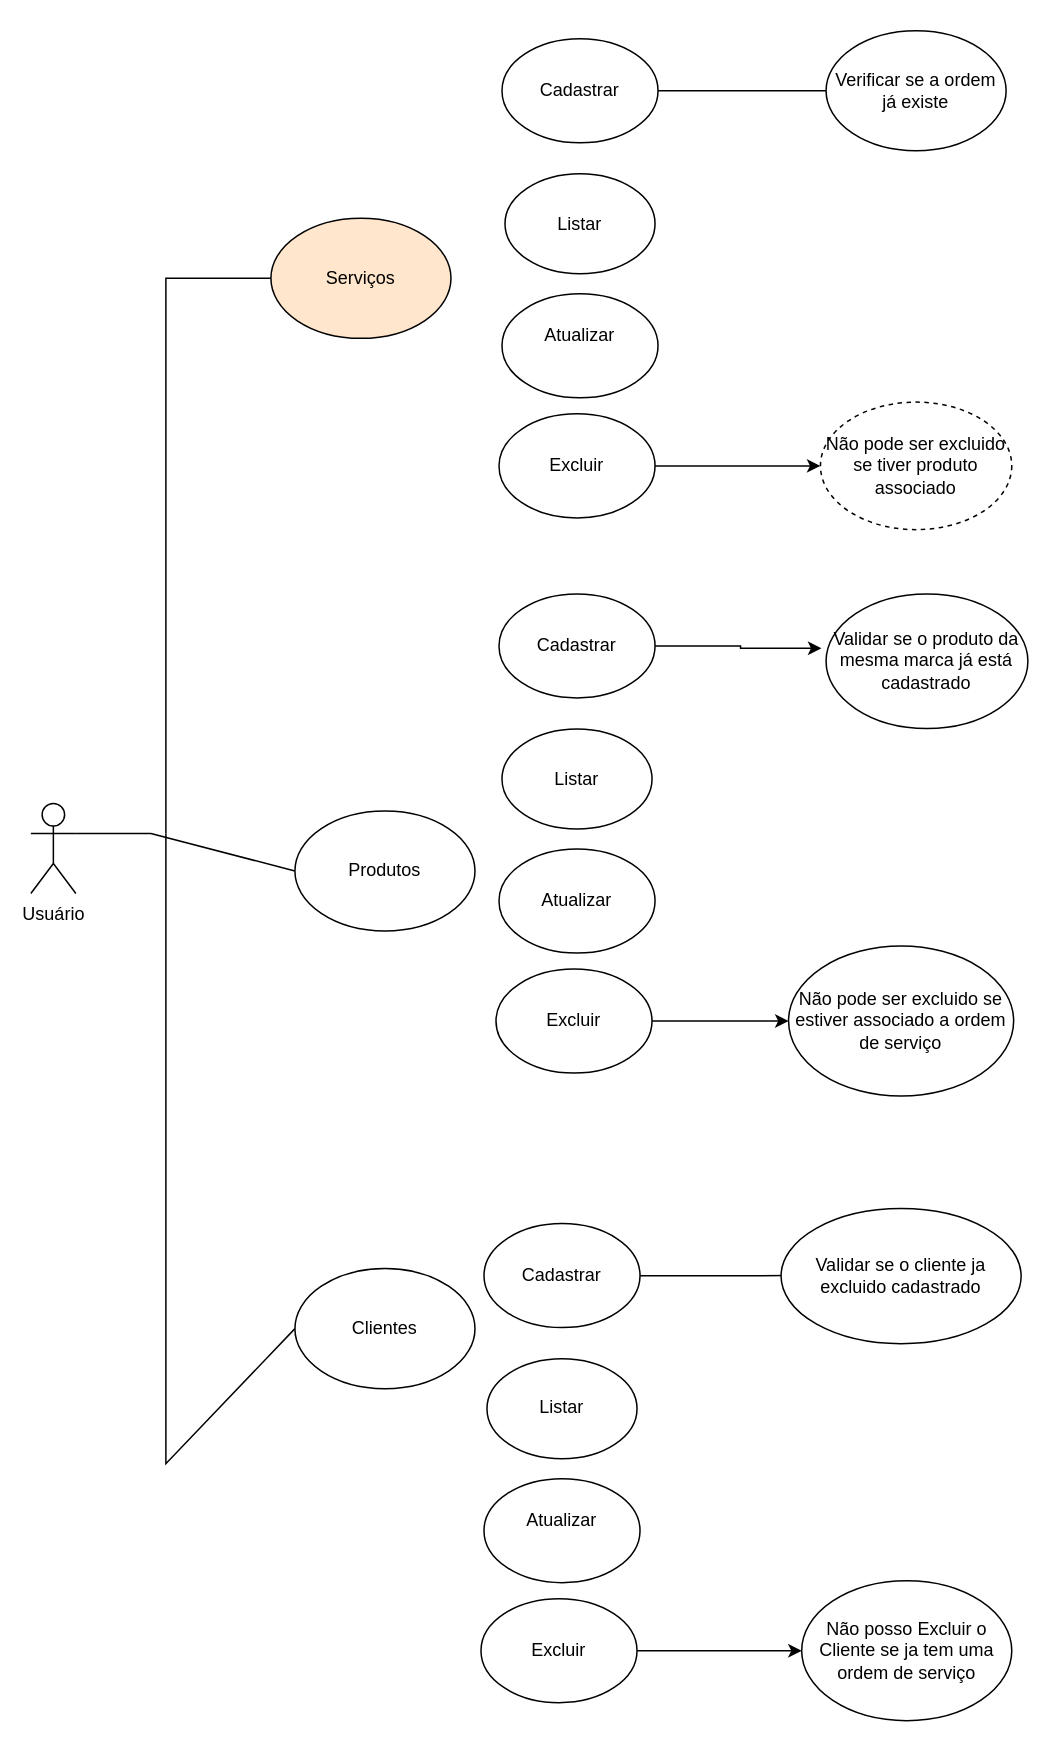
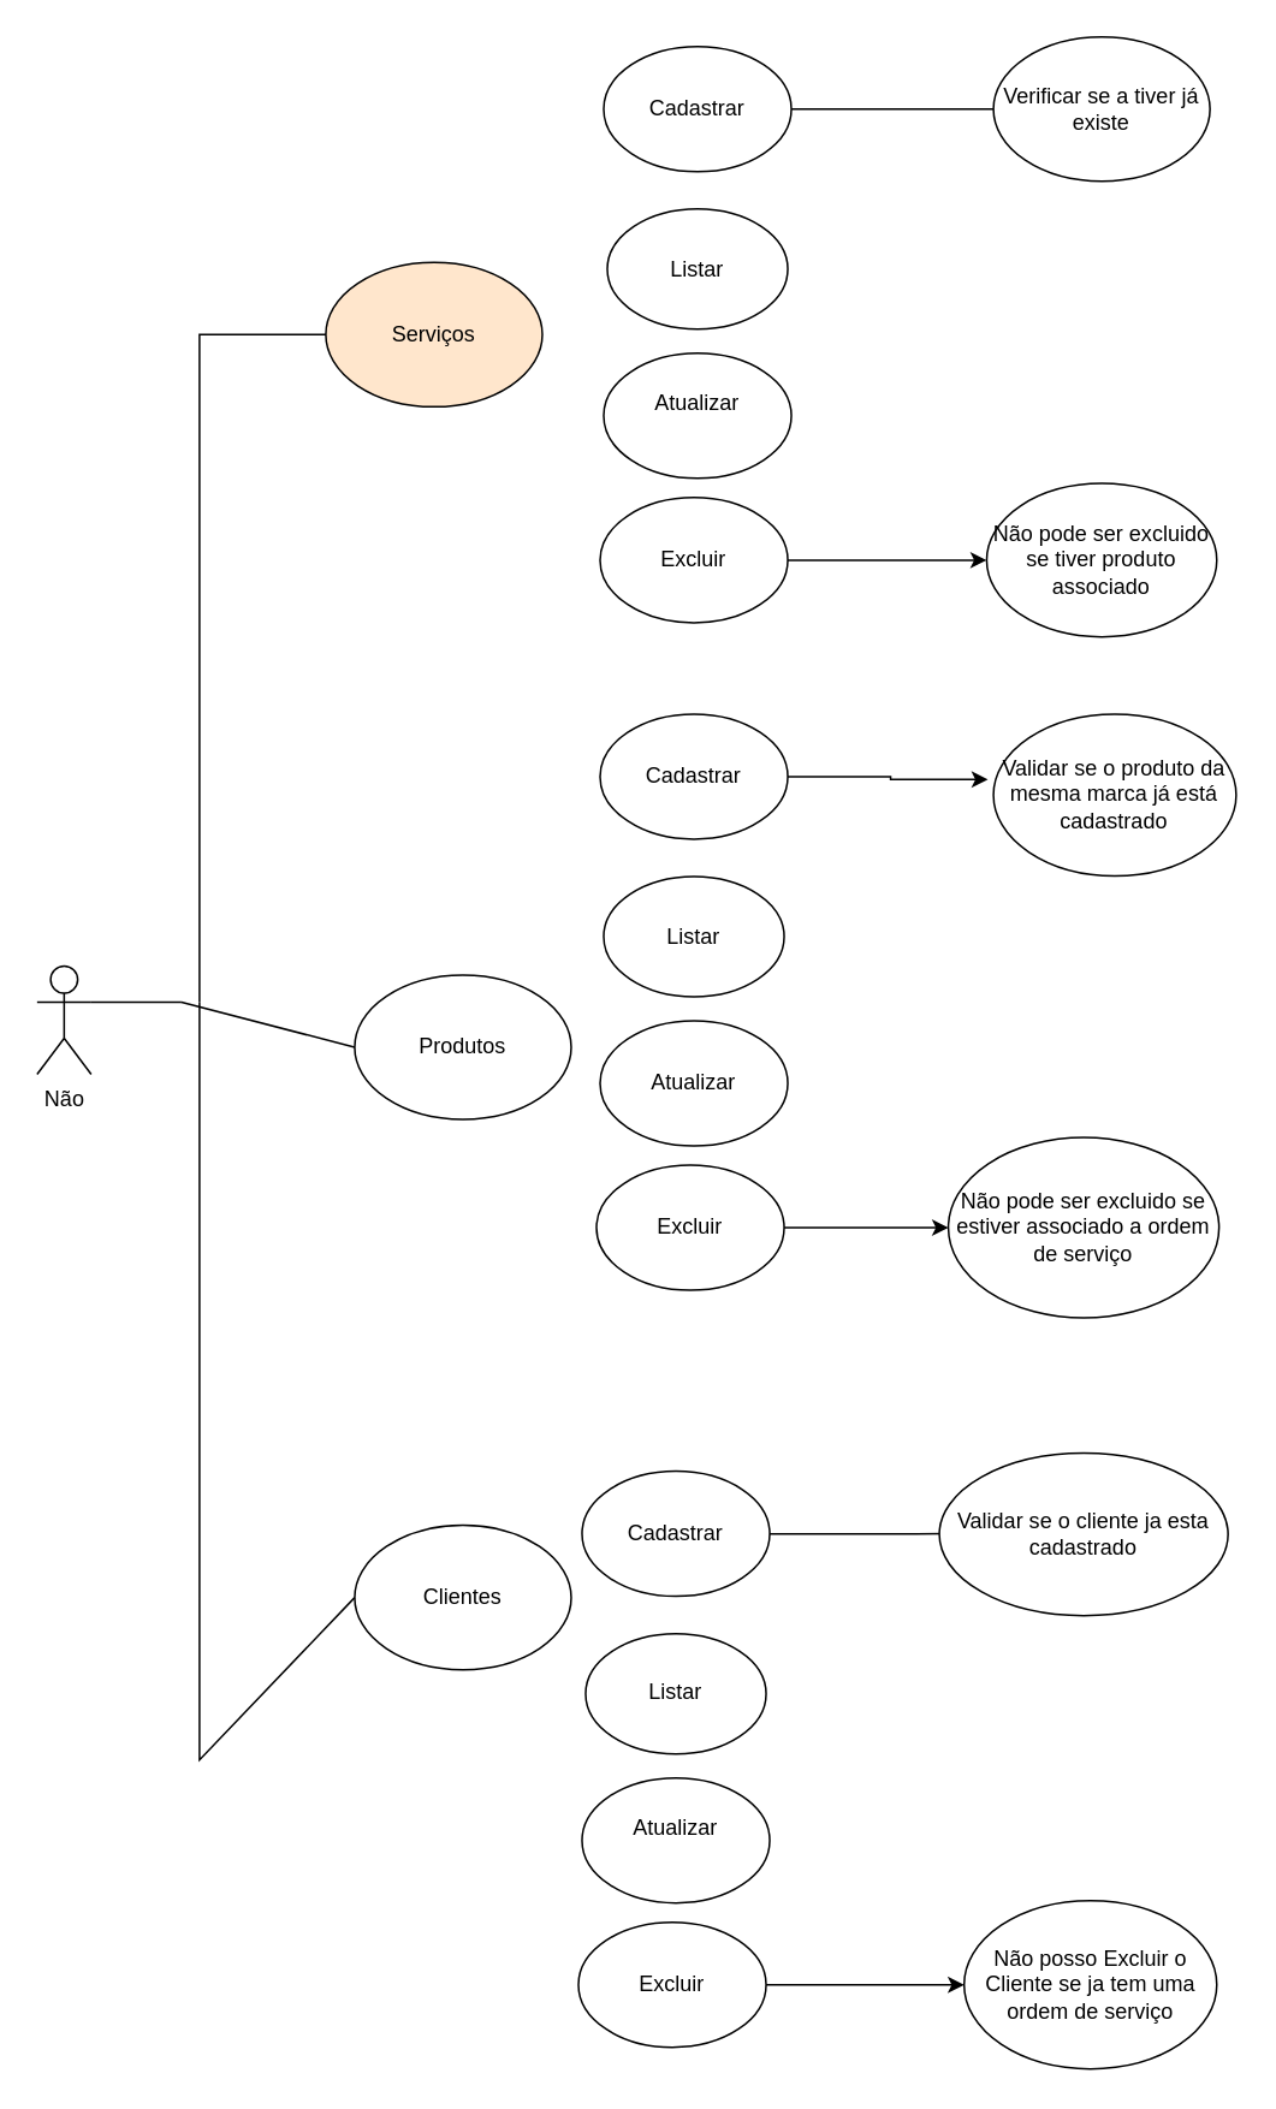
- <mxCell id="32" value="Verificar se a ordem já existe" style="ellipse;whiteSpace=wrap;html=1;" vertex="1" parent="1"><mxGeometry x="550" y="20" width="120" height="80" as="geometry" /></mxCell>
+ <mxCell id="32" value="Verificar se a tiver já existe" style="ellipse;whiteSpace=wrap;html=1;" vertex="1" parent="1"><mxGeometry x="550" y="20" width="120" height="80" as="geometry" /></mxCell>
- <mxCell id="33" value="Não pode ser excluido se tiver produto associado" style="ellipse;whiteSpace=wrap;html=1;dashed=1;" vertex="1" parent="1"><mxGeometry x="546.25" y="267.5" width="127.5" height="85" as="geometry" /></mxCell>
+ <mxCell id="33" value="Não pode ser excluido se tiver produto associado" style="ellipse;whiteSpace=wrap;html=1;" vertex="1" parent="1"><mxGeometry x="546.25" y="267.5" width="127.5" height="85" as="geometry" /></mxCell>
- <mxCell id="2" value="Usuário&lt;div&gt;&lt;br&gt;&lt;/div&gt;" style="shape=umlActor;verticalLabelPosition=bottom;verticalAlign=top;html=1;outlineConnect=0;" vertex="1" parent="1"><mxGeometry x="20" y="535" width="30" height="60" as="geometry" /></mxCell>
+ <mxCell id="2" value="Não&lt;div&gt;&lt;br&gt;&lt;/div&gt;" style="shape=umlActor;verticalLabelPosition=bottom;verticalAlign=top;html=1;outlineConnect=0;" vertex="1" parent="1"><mxGeometry x="20" y="535" width="30" height="60" as="geometry" /></mxCell>
- <mxCell id="27" value="Validar se o cliente ja excluido cadastrado" style="ellipse;whiteSpace=wrap;html=1;" vertex="1" parent="1"><mxGeometry x="520" y="805" width="160" height="90" as="geometry" /></mxCell>
+ <mxCell id="27" value="Validar se o cliente ja esta cadastrado" style="ellipse;whiteSpace=wrap;html=1;" vertex="1" parent="1"><mxGeometry x="520" y="805" width="160" height="90" as="geometry" /></mxCell>
